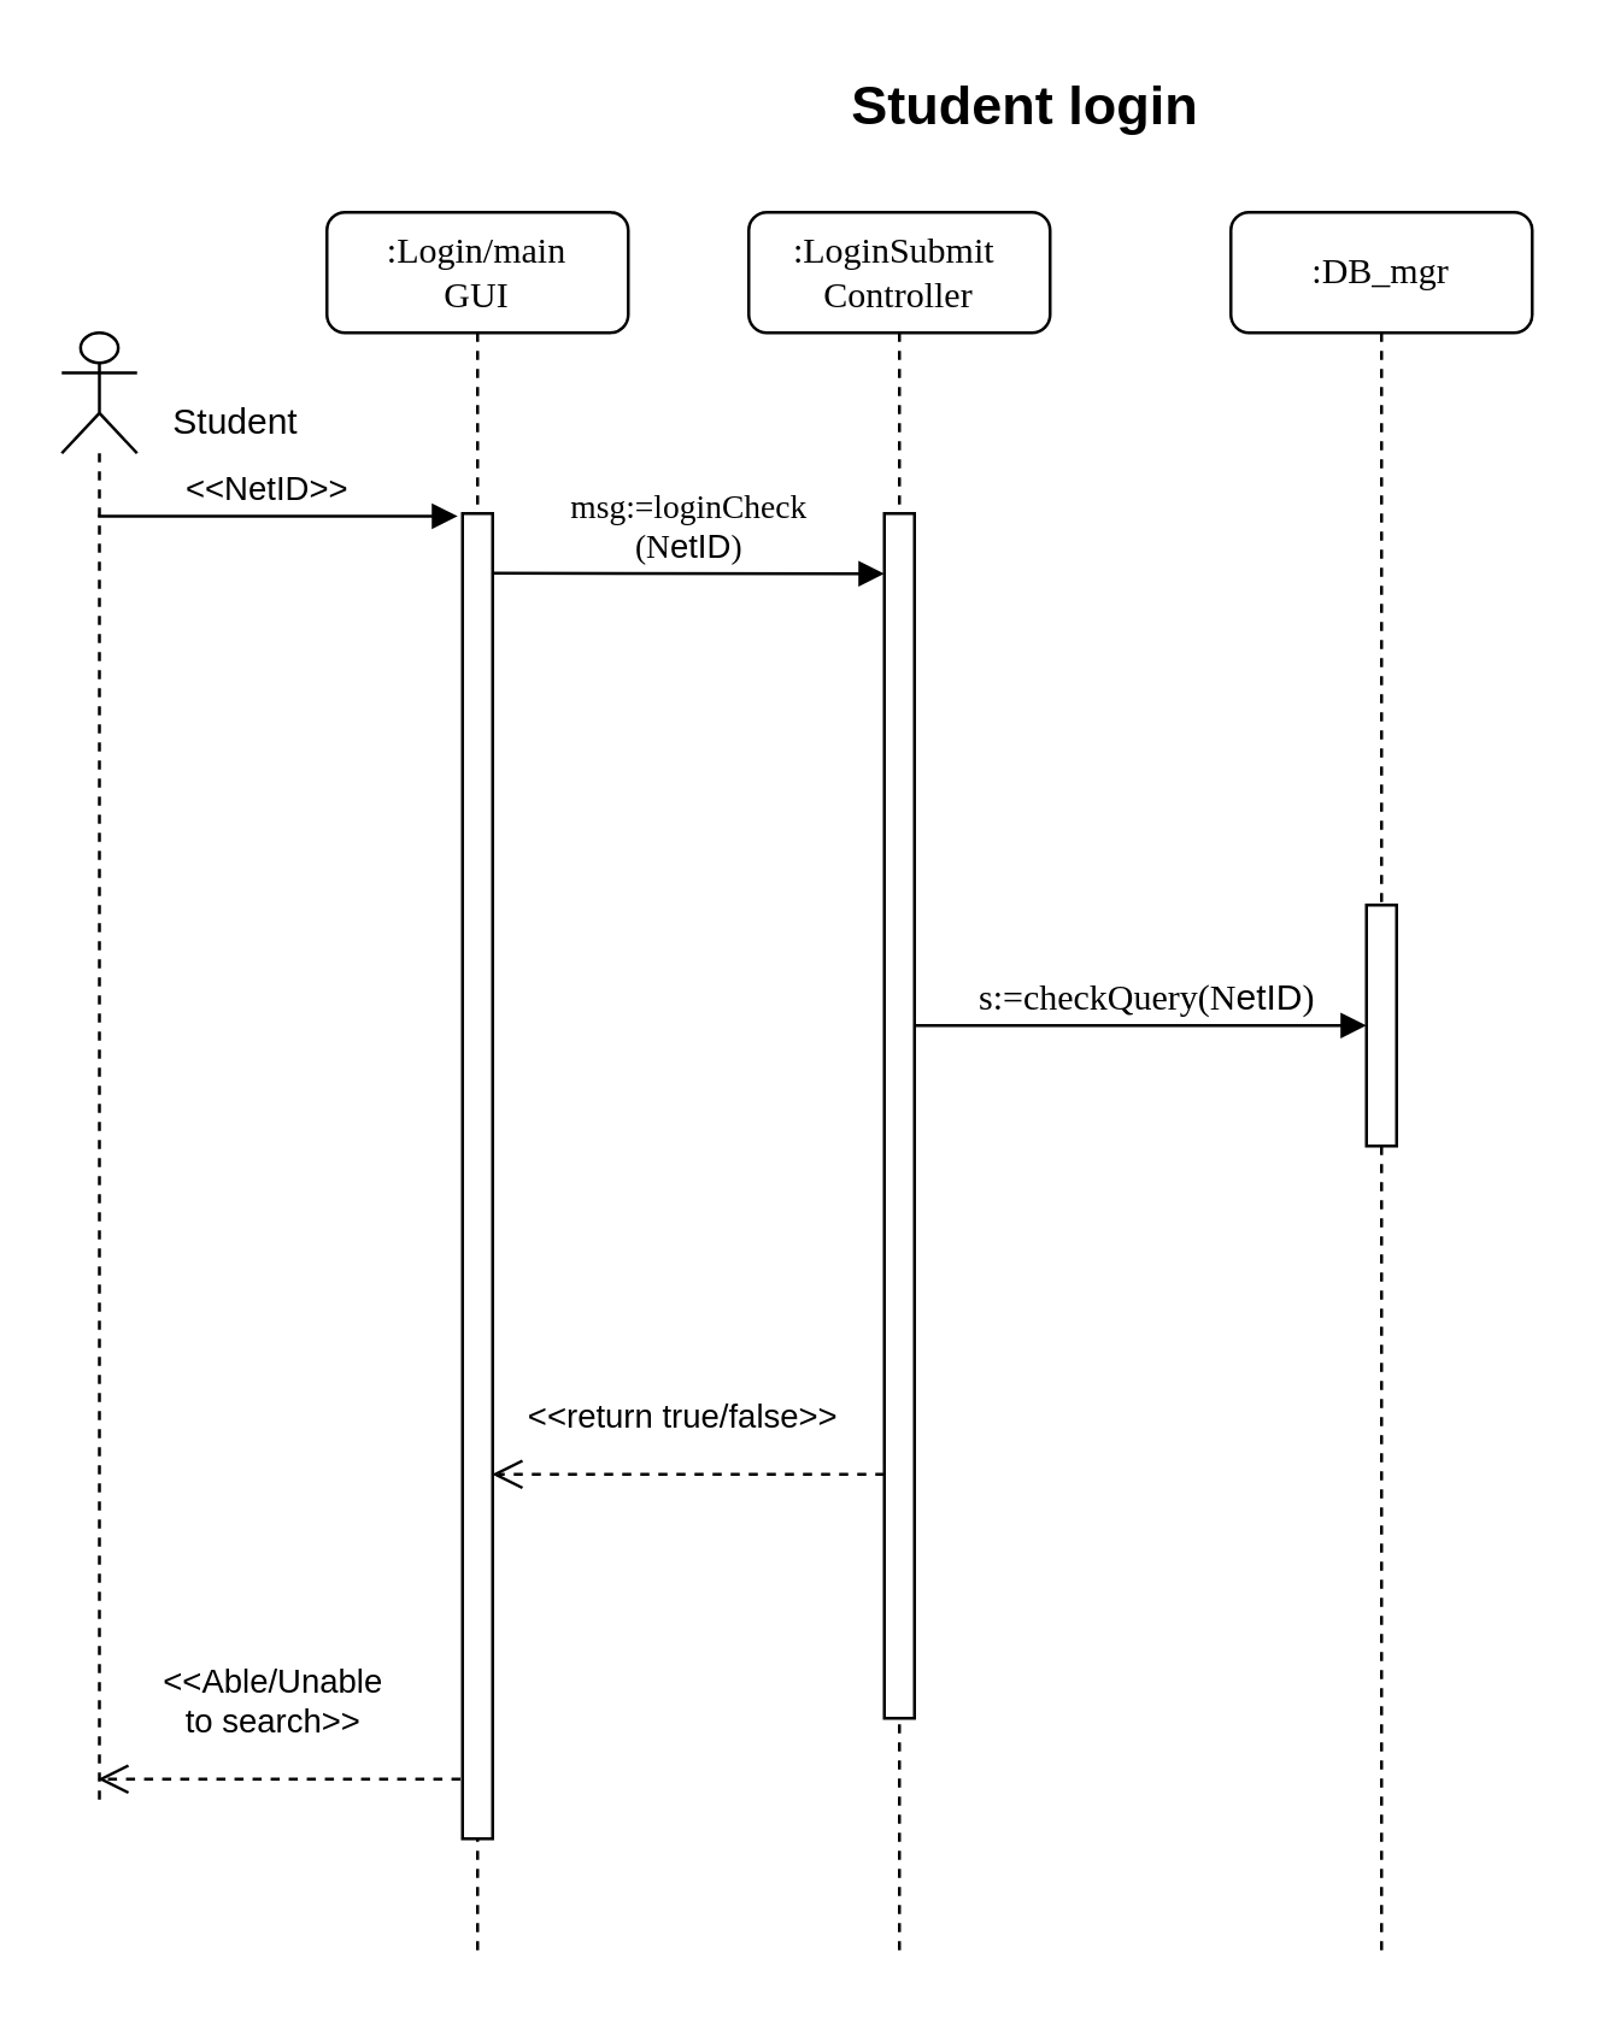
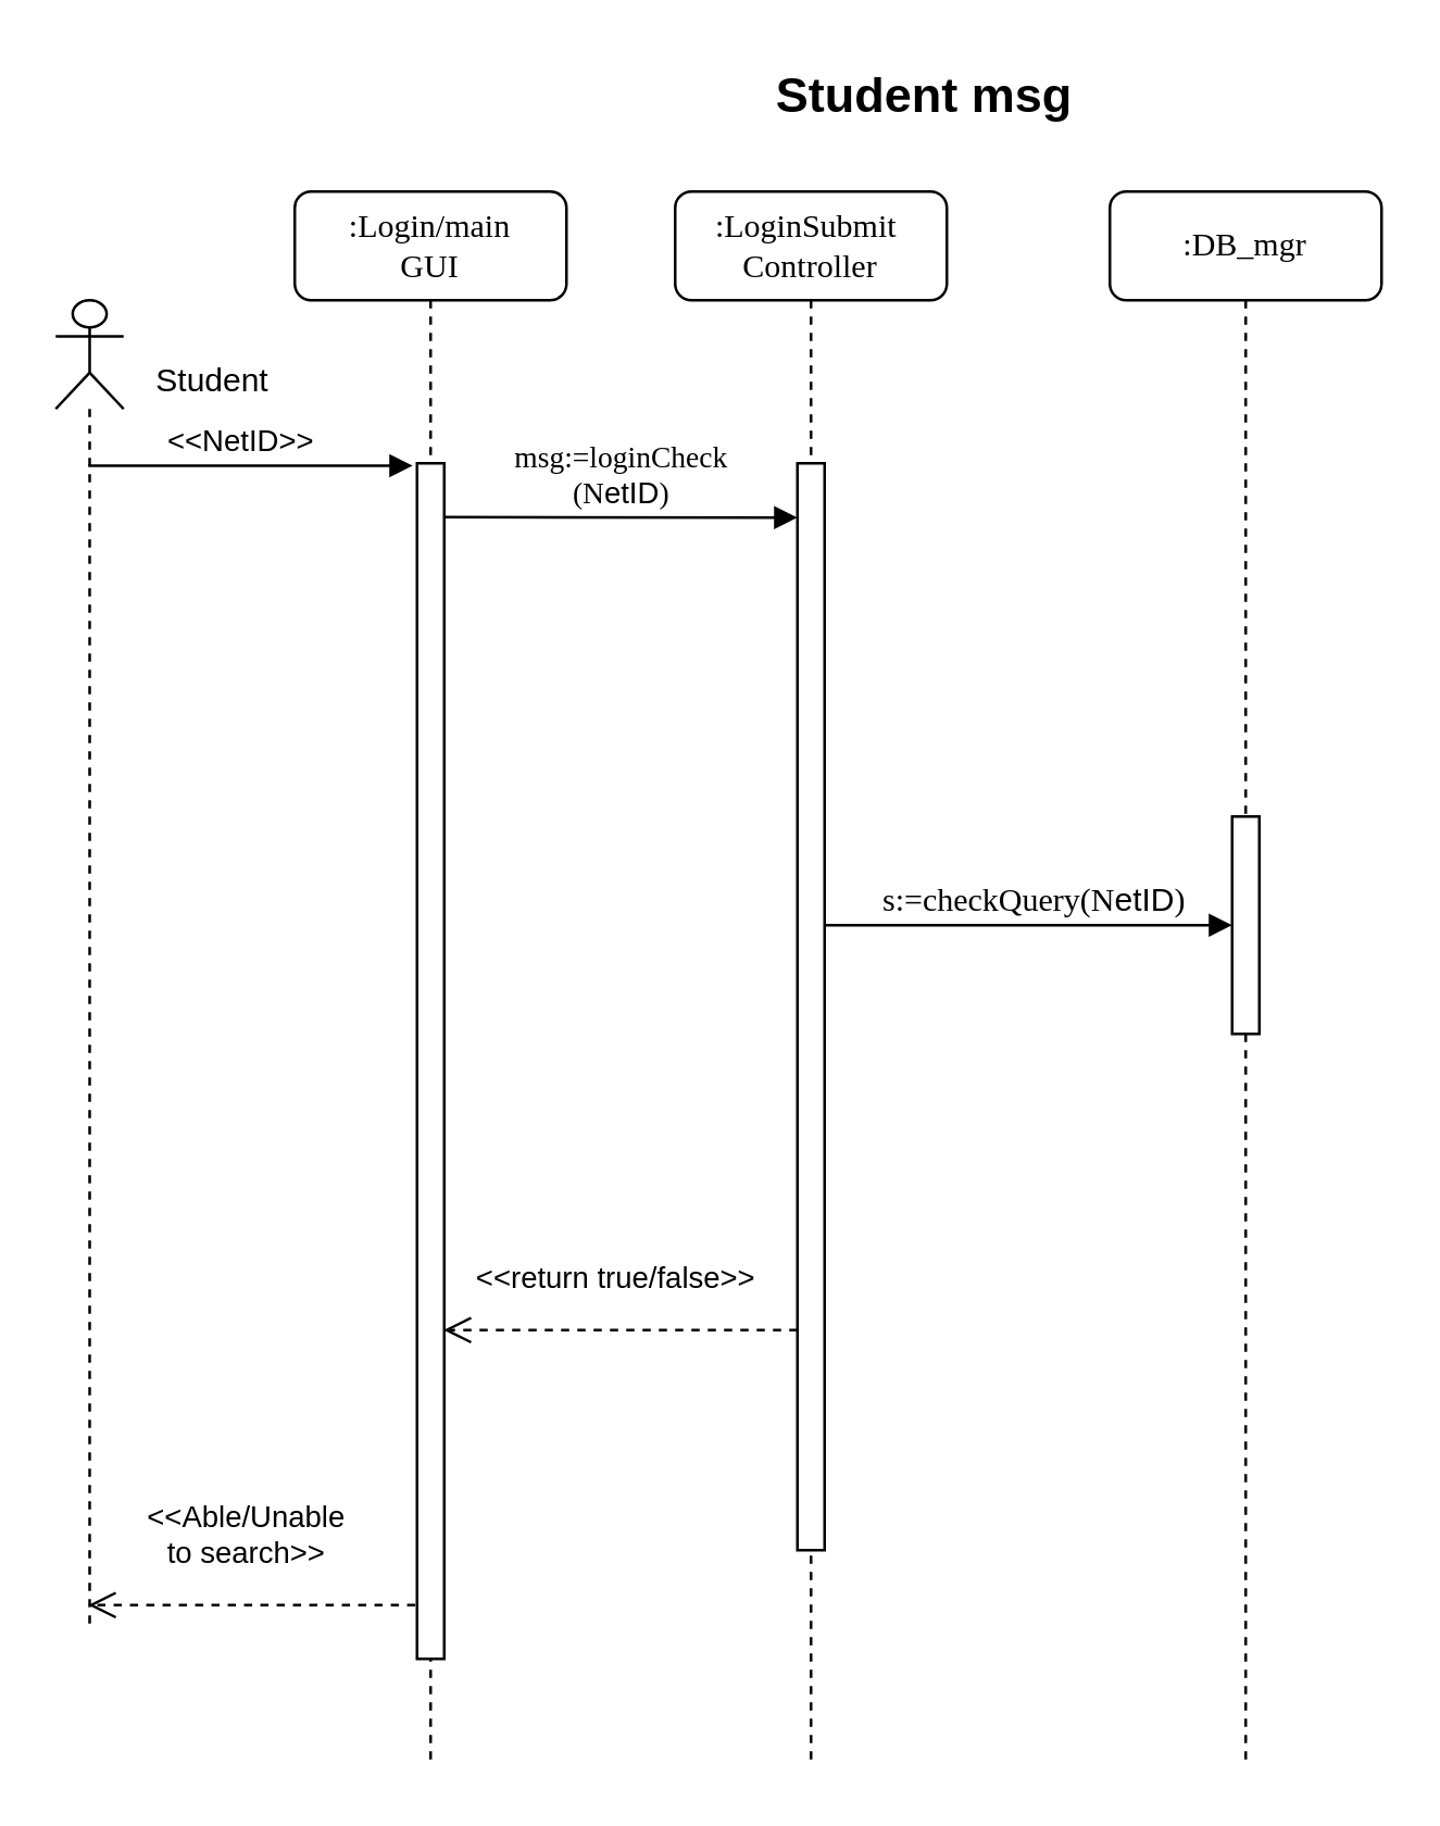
- <mxCell id="14" value="Student login" style="text;align=center;fontStyle=1;verticalAlign=middle;spacingLeft=3;spacingRight=3;strokeColor=none;rotatable=0;points=[[0,0.5],[1,0.5]];portConstraint=eastwest;fontSize=18;" parent="1" vertex="1"><mxGeometry x="290" y="20" width="100" height="26" as="geometry" /></mxCell>
+ <mxCell id="14" value="Student msg" style="text;align=center;fontStyle=1;verticalAlign=middle;spacingLeft=3;spacingRight=3;strokeColor=none;rotatable=0;points=[[0,0.5],[1,0.5]];portConstraint=eastwest;fontSize=18;" parent="1" vertex="1"><mxGeometry x="290" y="20" width="100" height="26" as="geometry" /></mxCell>
